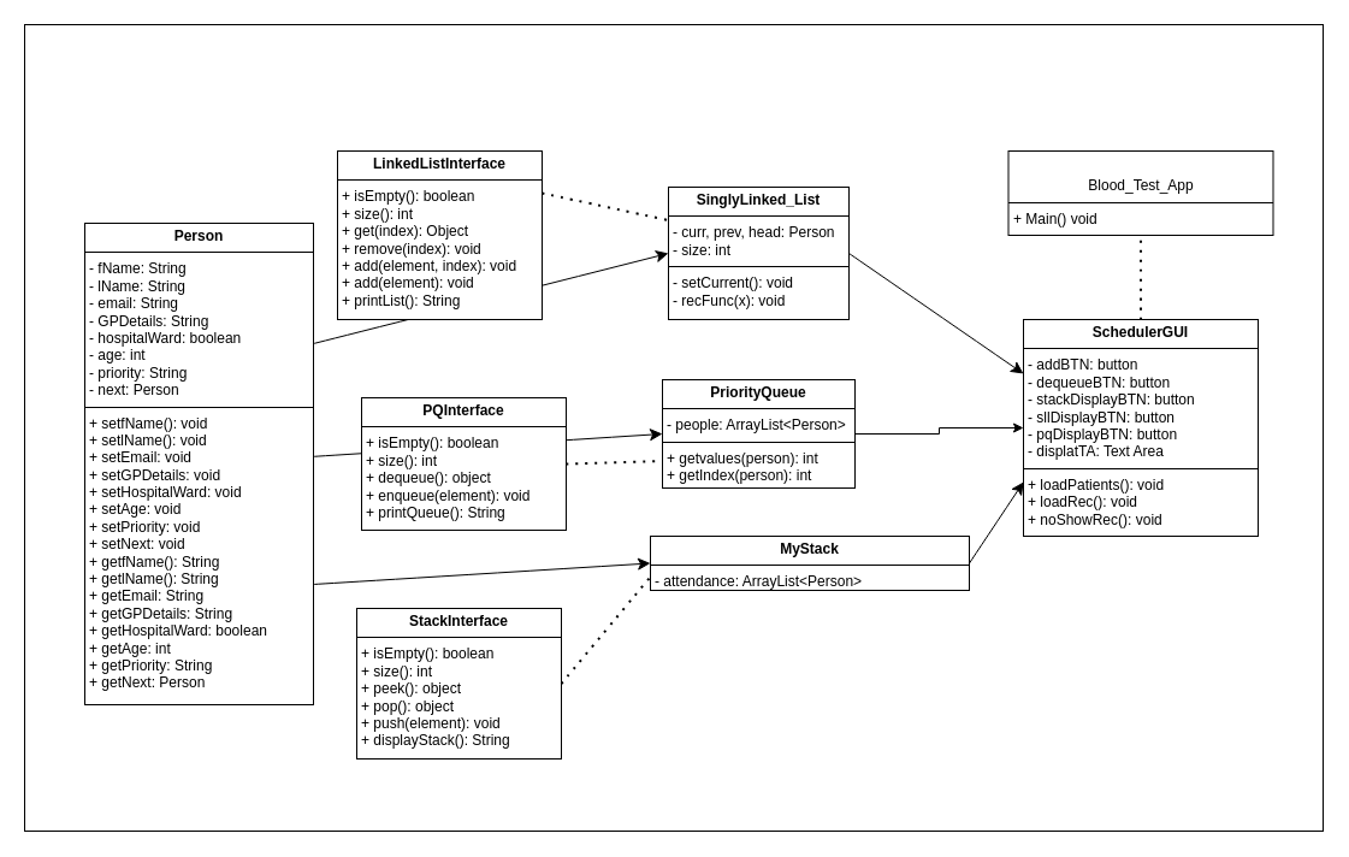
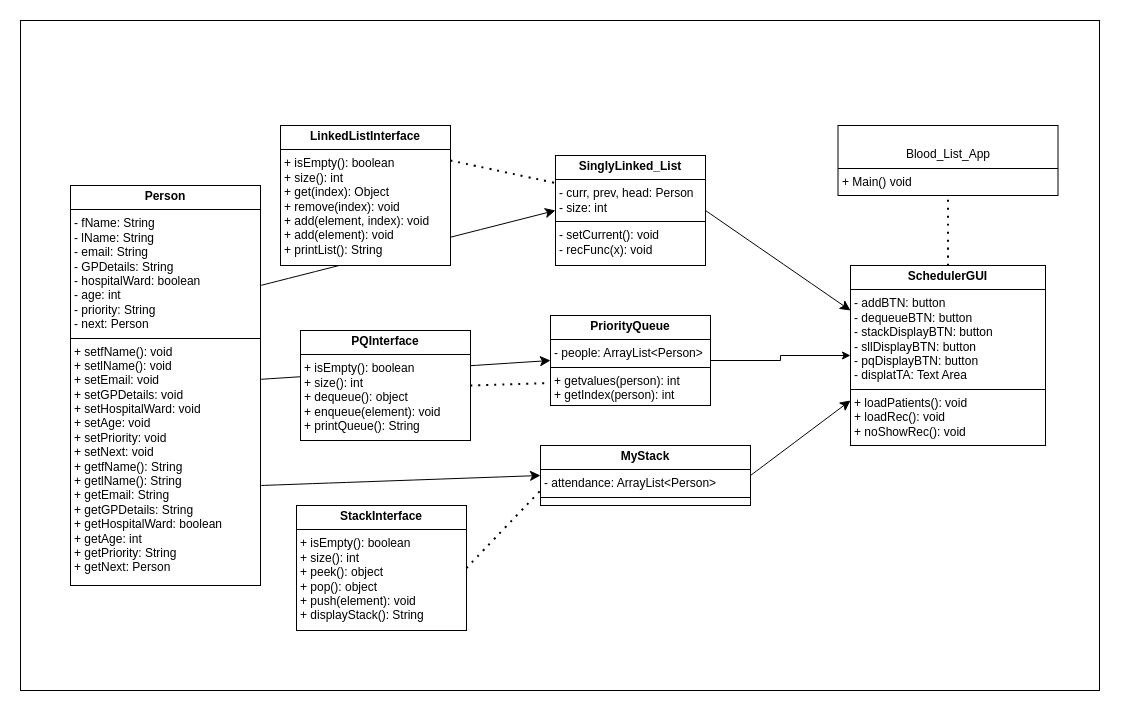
- <mxCell id="8" value="&lt;p style=&quot;margin:0px;margin-top:4px;text-align:center;&quot;&gt;&lt;br&gt;&lt;/p&gt;&lt;p style=&quot;margin:0px;margin-top:4px;text-align:center;&quot;&gt;Blood_Test_App&lt;/p&gt;&lt;hr size=&quot;1&quot; style=&quot;border-style:solid;&quot;&gt;&lt;p style=&quot;margin:0px;margin-left:4px;&quot;&gt;&lt;/p&gt;&lt;p style=&quot;margin:0px;margin-left:4px;&quot;&gt;+ Main() void&lt;/p&gt;" style="verticalAlign=top;align=left;overflow=fill;html=1;whiteSpace=wrap;" vertex="1" parent="1"><mxGeometry x="837.5" y="125" width="220" height="70" as="geometry" /></mxCell>
+ <mxCell id="8" value="&lt;p style=&quot;margin:0px;margin-top:4px;text-align:center;&quot;&gt;&lt;br&gt;&lt;/p&gt;&lt;p style=&quot;margin:0px;margin-top:4px;text-align:center;&quot;&gt;Blood_List_App&lt;/p&gt;&lt;hr size=&quot;1&quot; style=&quot;border-style:solid;&quot;&gt;&lt;p style=&quot;margin:0px;margin-left:4px;&quot;&gt;&lt;/p&gt;&lt;p style=&quot;margin:0px;margin-left:4px;&quot;&gt;+ Main() void&lt;/p&gt;" style="verticalAlign=top;align=left;overflow=fill;html=1;whiteSpace=wrap;" vertex="1" parent="1"><mxGeometry x="837.5" y="125" width="220" height="70" as="geometry" /></mxCell>
- <mxCell id="16" value="&lt;p style=&quot;margin:0px;margin-top:4px;text-align:center;&quot;&gt;&lt;b&gt;MyStack&lt;/b&gt;&lt;/p&gt;&lt;hr size=&quot;1&quot; style=&quot;border-style:solid;&quot;&gt;&lt;p style=&quot;margin: 0px 0px 0px 4px;&quot;&gt;&lt;span style=&quot;background-color: initial;&quot;&gt;- attendance: ArrayList&amp;lt;Person&amp;gt;&lt;/span&gt;&lt;/p&gt;&lt;hr size=&quot;1&quot; style=&quot;border-style:solid;&quot;&gt;&lt;p style=&quot;margin:0px;margin-left:4px;&quot;&gt;&lt;br&gt;&lt;/p&gt;" style="verticalAlign=top;align=left;overflow=fill;html=1;whiteSpace=wrap;" vertex="1" parent="1"><mxGeometry x="540" y="445" width="265" height="45" as="geometry" /></mxCell>
+ <mxCell id="16" value="&lt;p style=&quot;margin:0px;margin-top:4px;text-align:center;&quot;&gt;&lt;b&gt;MyStack&lt;/b&gt;&lt;/p&gt;&lt;hr size=&quot;1&quot; style=&quot;border-style:solid;&quot;&gt;&lt;p style=&quot;margin: 0px 0px 0px 4px;&quot;&gt;&lt;span style=&quot;background-color: initial;&quot;&gt;- attendance: ArrayList&amp;lt;Person&amp;gt;&lt;/span&gt;&lt;/p&gt;&lt;hr size=&quot;1&quot; style=&quot;border-style:solid;&quot;&gt;&lt;p style=&quot;margin:0px;margin-left:4px;&quot;&gt;&lt;br&gt;&lt;/p&gt;" style="verticalAlign=top;align=left;overflow=fill;html=1;whiteSpace=wrap;" vertex="1" parent="1"><mxGeometry x="540" y="445" width="210" height="60" as="geometry" /></mxCell>
